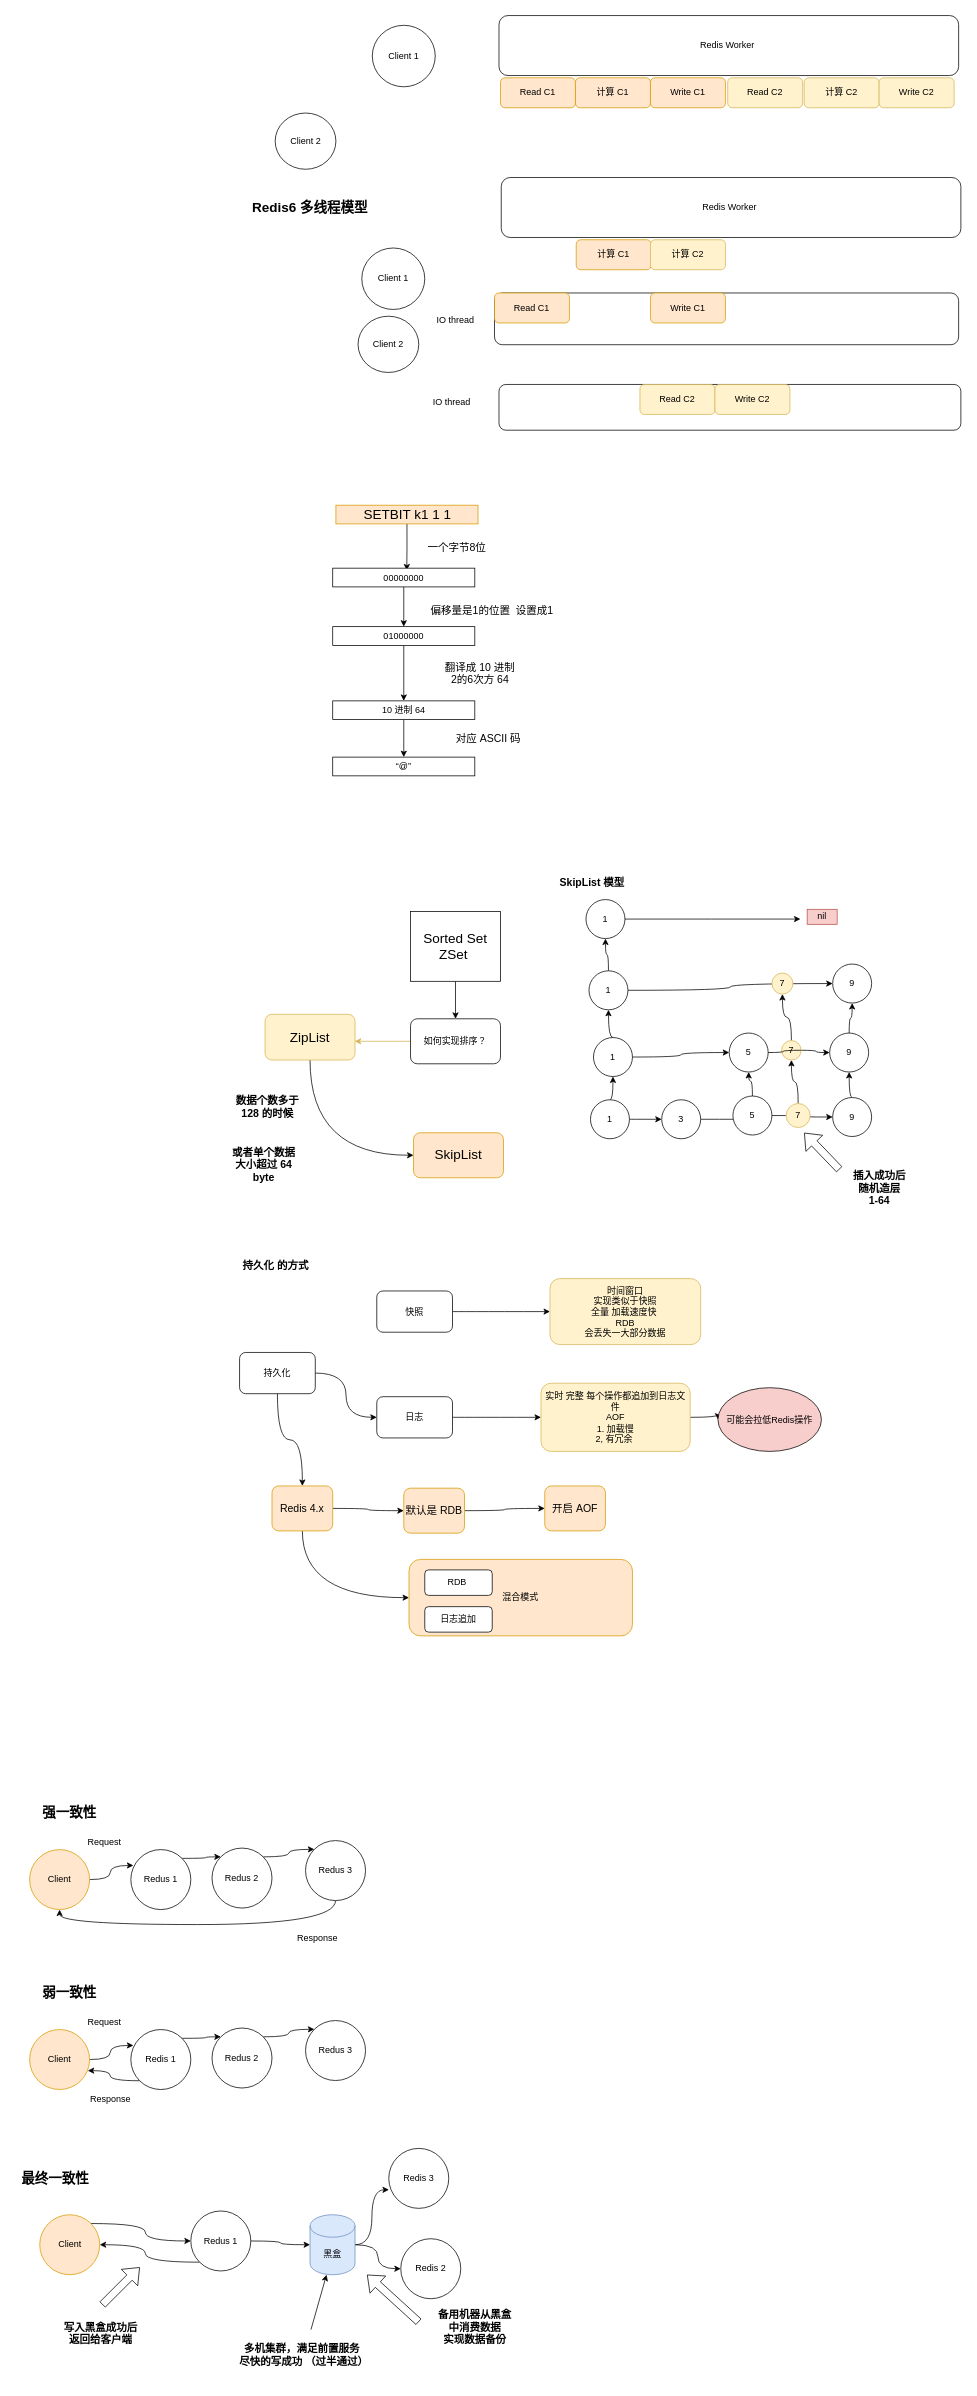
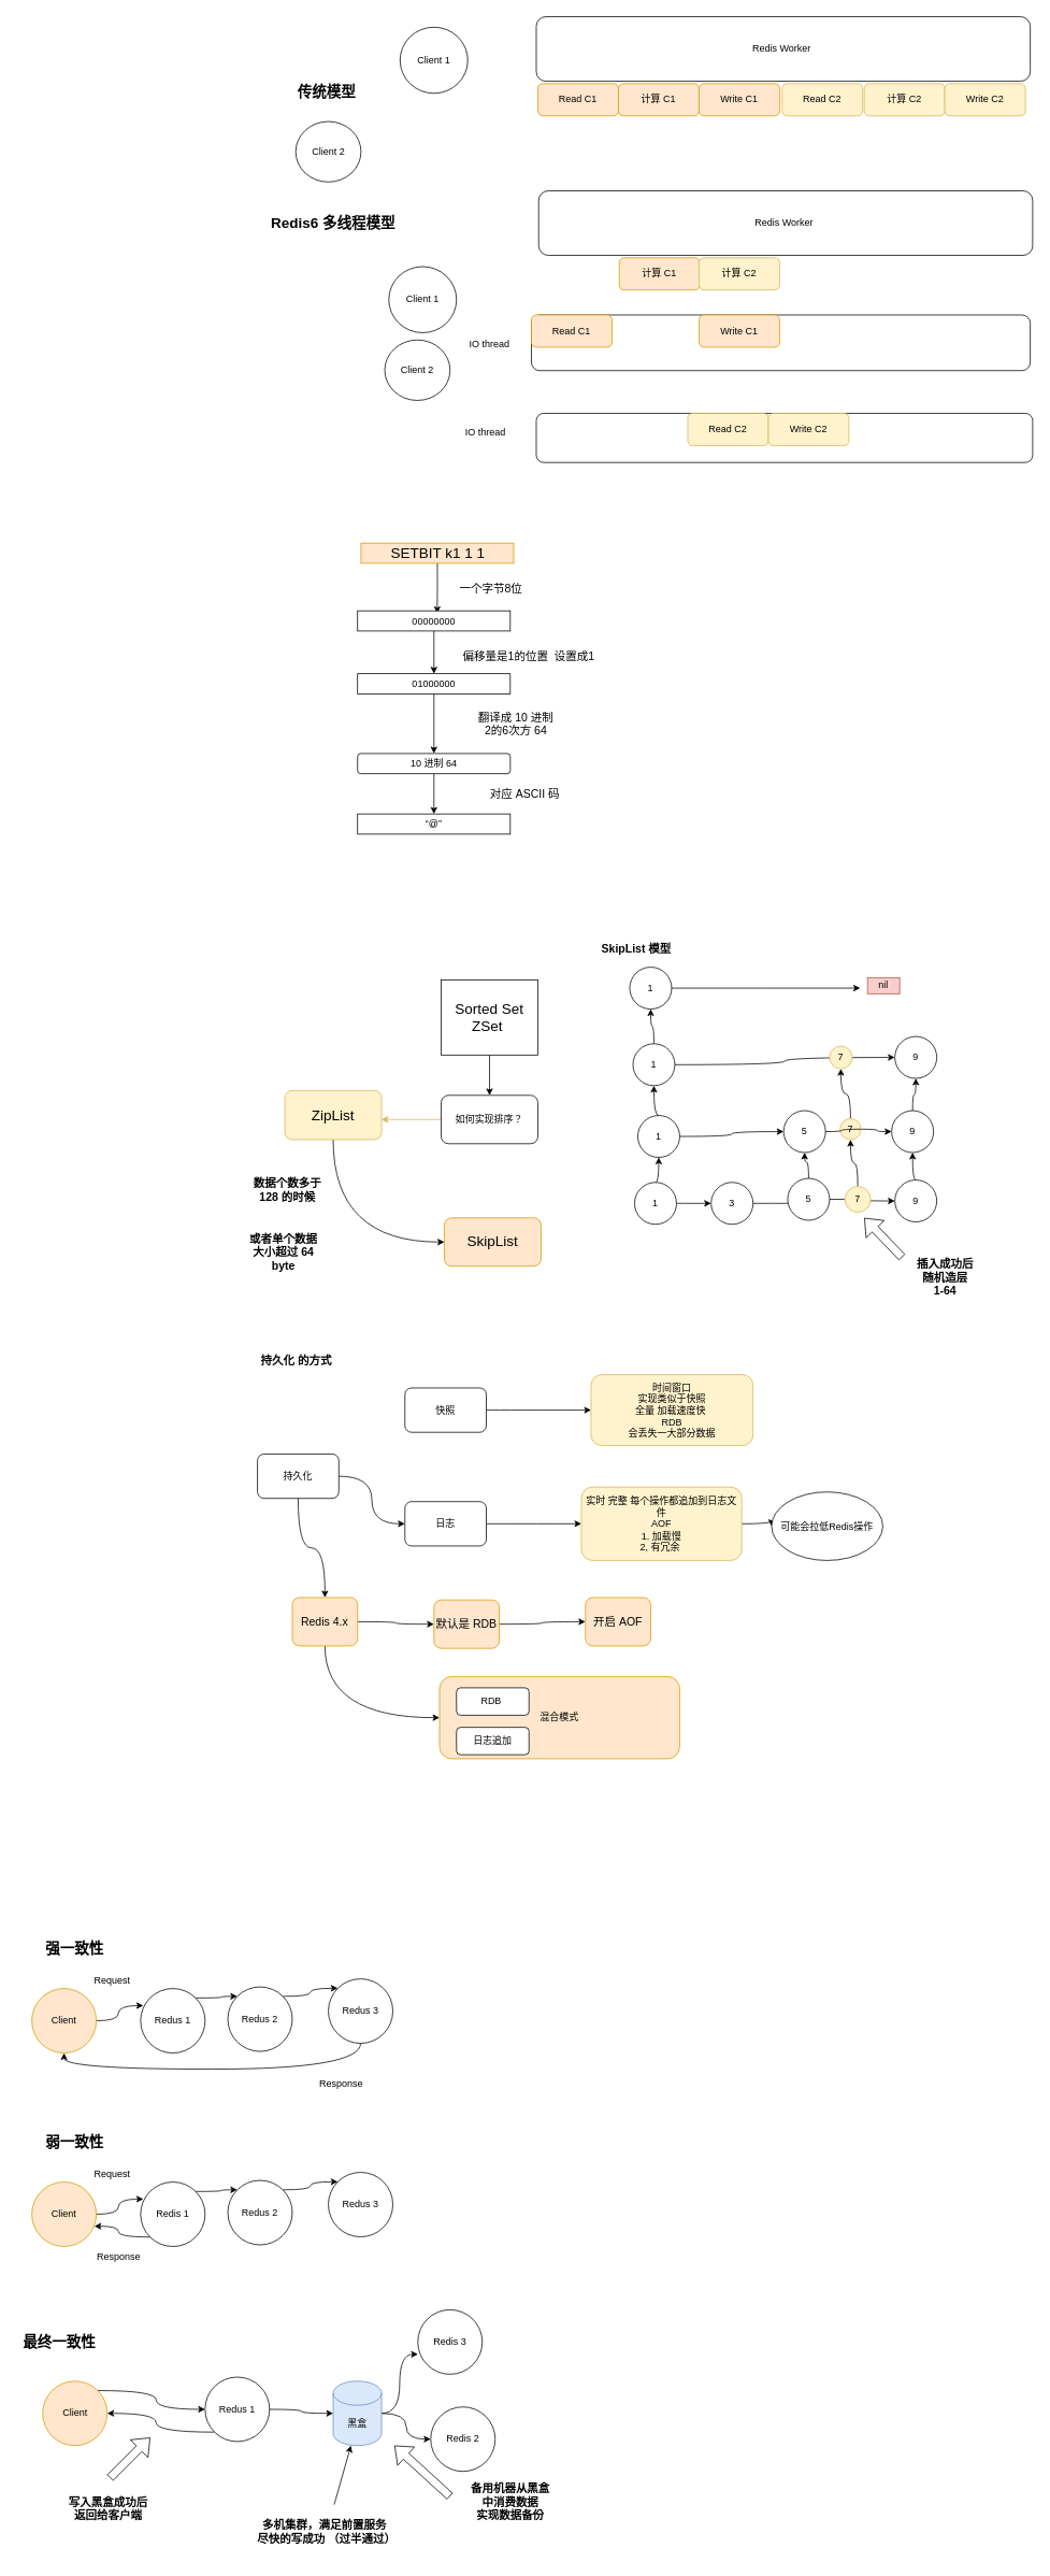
+ <mxCell id="13" value="&lt;b&gt;&lt;font style=&quot;font-size: 18px&quot;&gt;传统模型&lt;/font&gt;&lt;/b&gt;" style="text;html=1;strokeColor=none;fillColor=none;align=center;verticalAlign=middle;whiteSpace=wrap;rounded=0;" parent="1" vertex="1"><mxGeometry x="319" y="92" width="172" height="44" as="geometry" /></mxCell>
- <mxCell id="35" value="10 进制 64" style="rounded=0;whiteSpace=wrap;html=1;" parent="1" vertex="1"><mxGeometry x="443.25" y="934" width="189.5" height="25" as="geometry" /></mxCell>
+ <mxCell id="35" value="10 进制 64" style="whiteSpace=wrap;html=1;rounded=1;" parent="1" vertex="1"><mxGeometry x="443.25" y="934" width="189.5" height="25" as="geometry" /></mxCell>
- <mxCell id="92" value="可能会拉低Redis操作" style="ellipse;whiteSpace=wrap;html=1;fillColor=#f8cecc;" parent="1" vertex="1"><mxGeometry x="957" y="1850" width="138" height="85" as="geometry" /></mxCell>
+ <mxCell id="92" value="可能会拉低Redis操作" style="ellipse;whiteSpace=wrap;html=1;" parent="1" vertex="1"><mxGeometry x="957" y="1850" width="138" height="85" as="geometry" /></mxCell>
